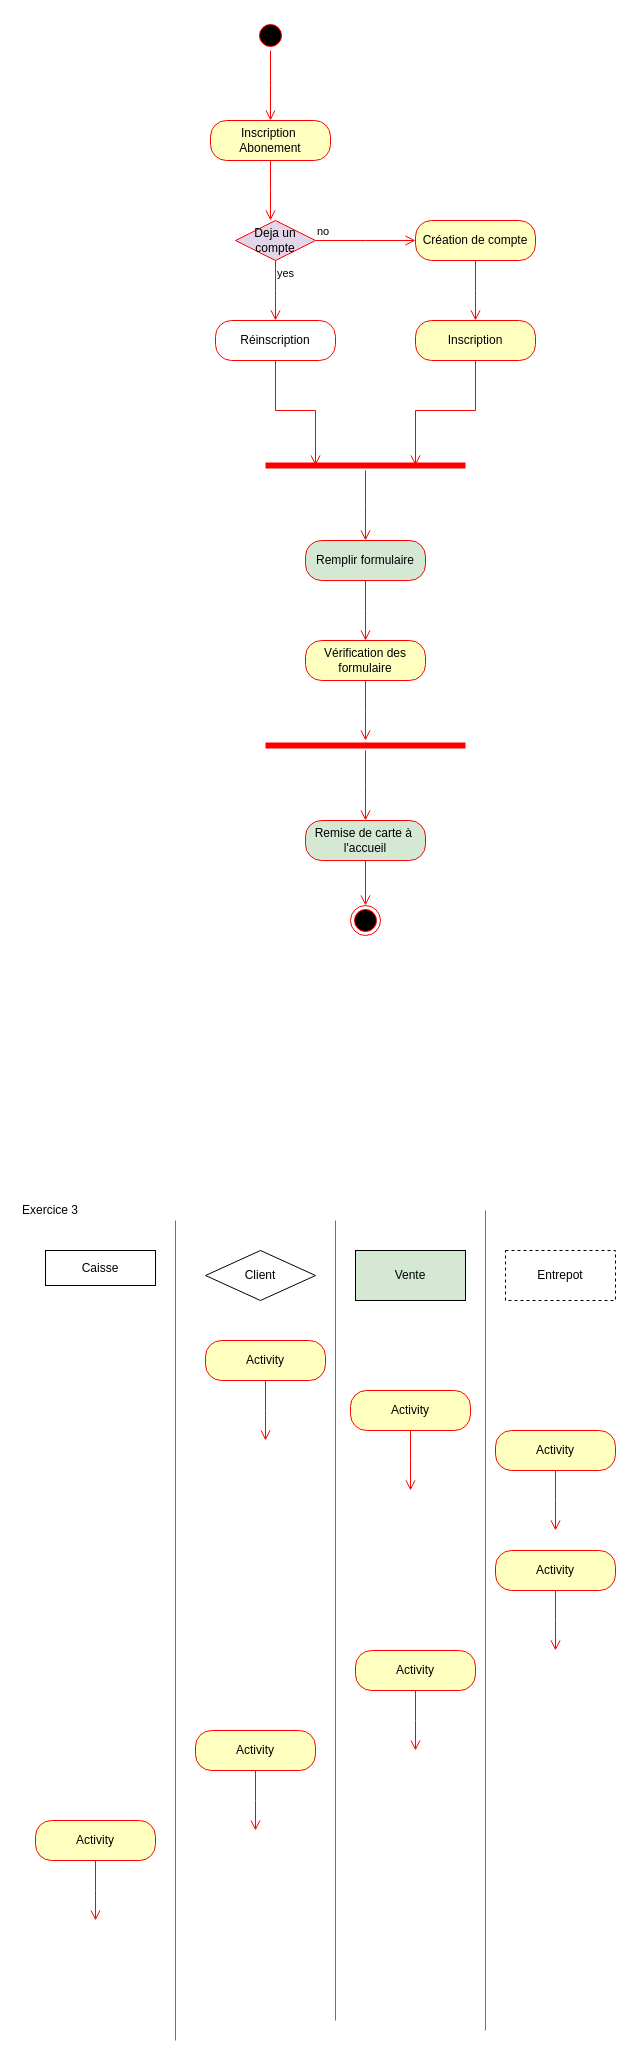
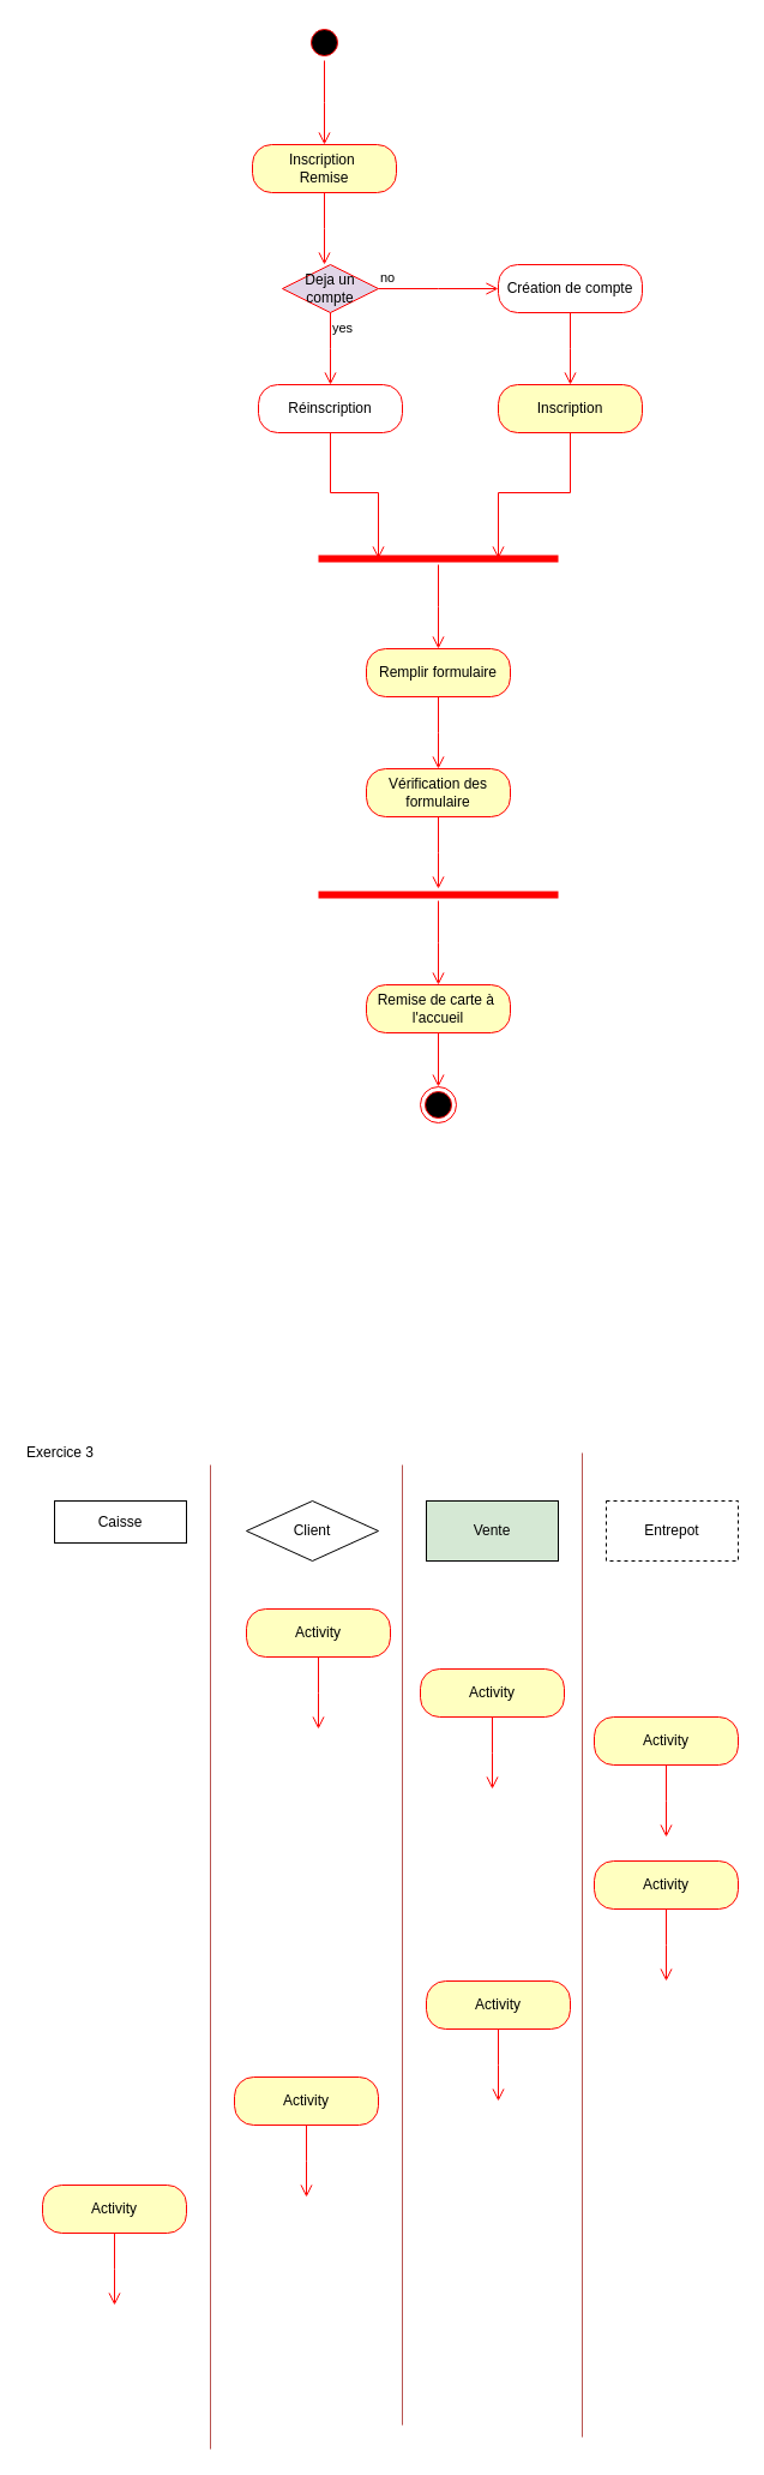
- <mxCell id="4" value="Inscription&amp;nbsp;&lt;br&gt;Abonement" style="rounded=1;whiteSpace=wrap;html=1;arcSize=40;fontColor=#000000;fillColor=#ffffc0;strokeColor=#ff0000;" parent="1" vertex="1"><mxGeometry x="210" y="120" width="120" height="40" as="geometry" /></mxCell>
+ <mxCell id="4" value="Inscription&amp;nbsp;&lt;br&gt;Remise" style="rounded=1;whiteSpace=wrap;html=1;arcSize=40;fontColor=#000000;fillColor=#ffffc0;strokeColor=#ff0000;" parent="1" vertex="1"><mxGeometry x="210" y="120" width="120" height="40" as="geometry" /></mxCell>
- <mxCell id="9" value="Création de compte" style="rounded=1;whiteSpace=wrap;html=1;arcSize=40;fontColor=#000000;fillColor=#ffffc0;strokeColor=#ff0000;" parent="1" vertex="1"><mxGeometry x="415" y="220" width="120" height="40" as="geometry" /></mxCell>
+ <mxCell id="9" value="Création de compte" style="rounded=1;whiteSpace=wrap;html=1;arcSize=40;fontColor=#000000;fillColor=#ffffff;strokeColor=#ff0000;" parent="1" vertex="1"><mxGeometry x="415" y="220" width="120" height="40" as="geometry" /></mxCell>
- <mxCell id="17" value="Remplir formulaire" style="rounded=1;whiteSpace=wrap;html=1;arcSize=40;fontColor=#000000;fillColor=#d5e8d4;strokeColor=#ff0000;" parent="1" vertex="1"><mxGeometry x="305" y="540" width="120" height="40" as="geometry" /></mxCell>
+ <mxCell id="17" value="Remplir formulaire" style="rounded=1;whiteSpace=wrap;html=1;arcSize=40;fontColor=#000000;fillColor=#ffffc0;strokeColor=#ff0000;" parent="1" vertex="1"><mxGeometry x="305" y="540" width="120" height="40" as="geometry" /></mxCell>
- <mxCell id="23" value="Remise de carte à&amp;nbsp;&lt;br&gt;l'accueil" style="rounded=1;whiteSpace=wrap;html=1;arcSize=40;fontColor=#000000;fillColor=#d5e8d4;strokeColor=#ff0000;" parent="1" vertex="1"><mxGeometry x="305" y="820" width="120" height="40" as="geometry" /></mxCell>
+ <mxCell id="23" value="Remise de carte à&amp;nbsp;&lt;br&gt;l'accueil" style="rounded=1;whiteSpace=wrap;html=1;arcSize=40;fontColor=#000000;fillColor=#ffffc0;strokeColor=#ff0000;" parent="1" vertex="1"><mxGeometry x="305" y="820" width="120" height="40" as="geometry" /></mxCell>
